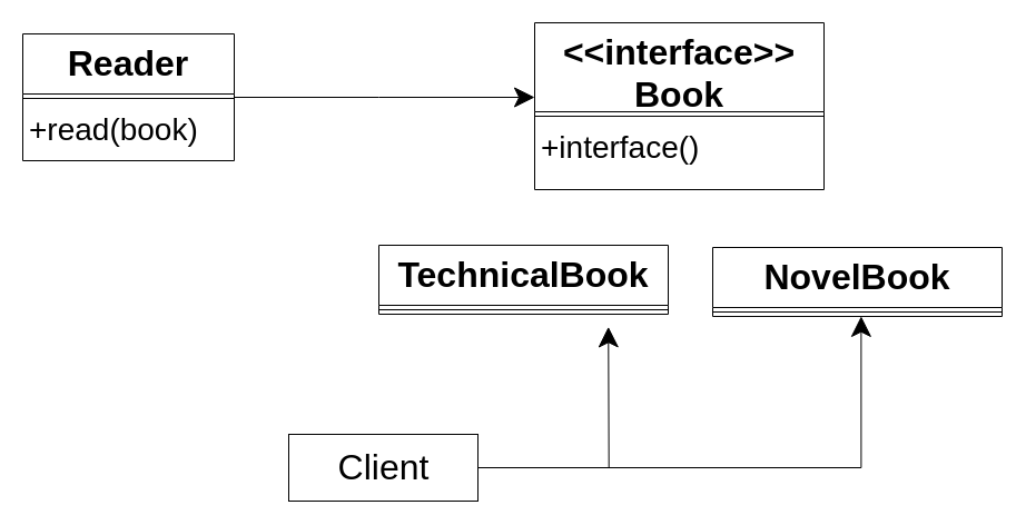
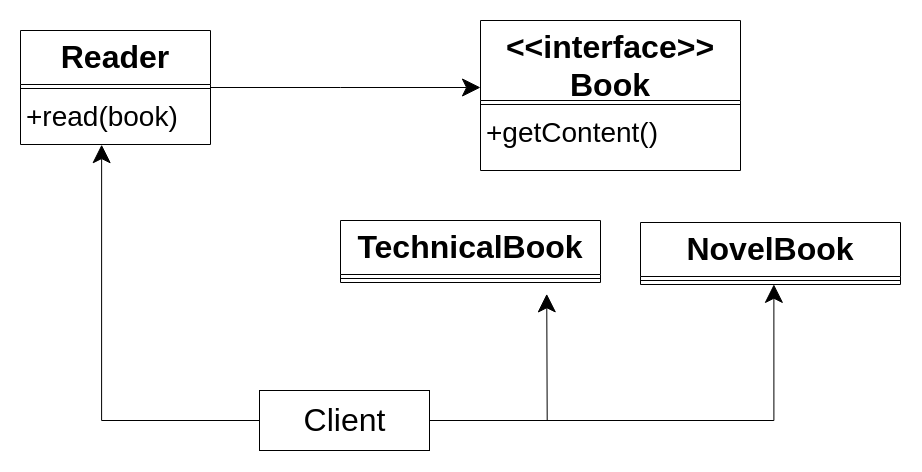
- <mxCell id="14" value="+interface()&#10;" style="text;strokeColor=none;fillColor=none;align=left;verticalAlign=top;spacingLeft=4;spacingRight=4;overflow=hidden;rotatable=0;points=[[0,0.5],[1,0.5]];portConstraint=eastwest;fontSize=28;" vertex="1" parent="12"><mxGeometry y="88" width="260" height="62" as="geometry" /></mxCell>
+ <mxCell id="14" value="+getContent()&#10;" style="text;strokeColor=none;fillColor=none;align=left;verticalAlign=top;spacingLeft=4;spacingRight=4;overflow=hidden;rotatable=0;points=[[0,0.5],[1,0.5]];portConstraint=eastwest;fontSize=28;" vertex="1" parent="12"><mxGeometry y="88" width="260" height="62" as="geometry" /></mxCell>
+ <mxCell id="8" style="edgeStyle=orthogonalEdgeStyle;rounded=0;orthogonalLoop=1;jettySize=auto;html=1;entryX=0.427;entryY=1.003;entryDx=0;entryDy=0;entryPerimeter=0;startSize=16;endSize=16;exitX=0;exitY=0.5;exitDx=0;exitDy=0;" edge="1" parent="1" source="11" target="5"><mxGeometry relative="1" as="geometry" /></mxCell>
